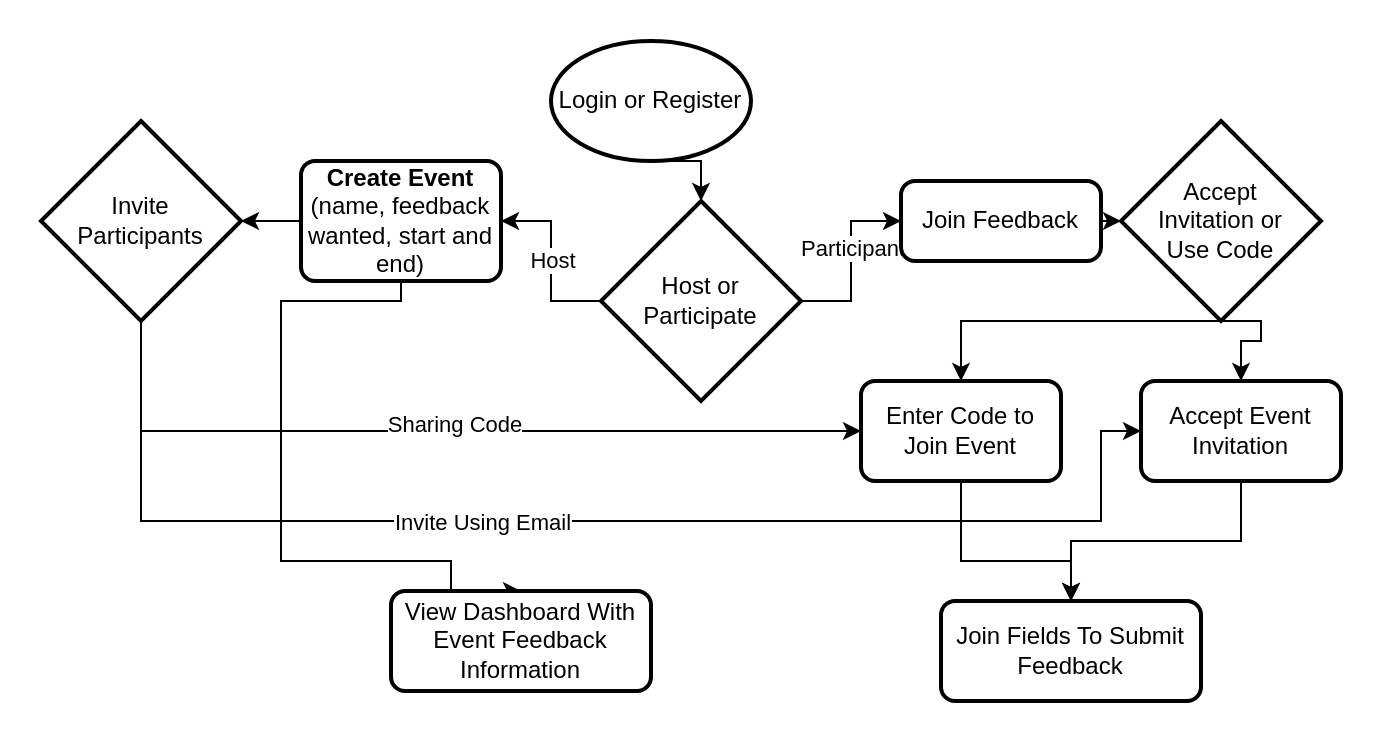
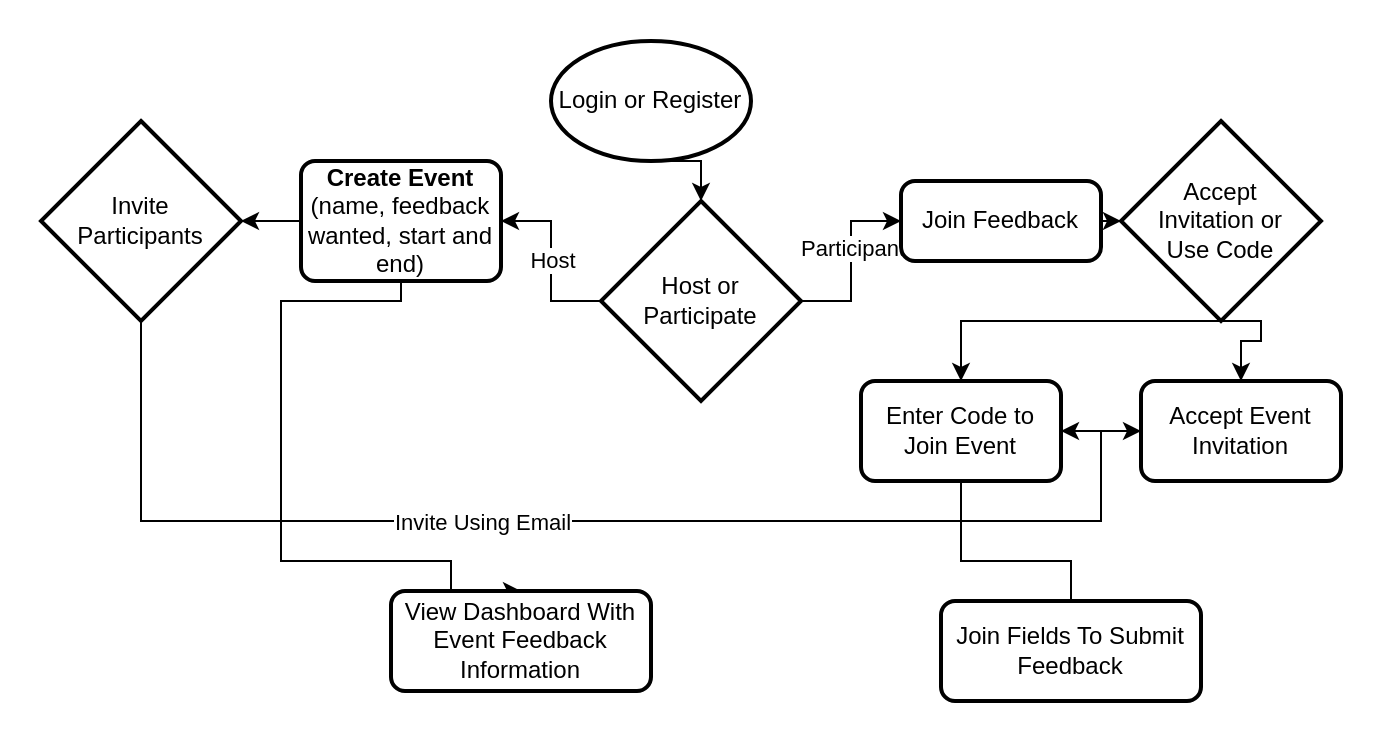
- <mxCell id="17" style="edgeStyle=orthogonalEdgeStyle;rounded=0;orthogonalLoop=1;jettySize=auto;html=1;entryX=0;entryY=0.5;entryDx=0;entryDy=0;exitX=0.5;exitY=1;exitDx=0;exitDy=0;exitPerimeter=0;" parent="1" source="21" target="23" edge="1"><mxGeometry relative="1" as="geometry" /></mxCell>
- <mxCell id="18" value="Sharing Code" style="edgeLabel;html=1;align=center;verticalAlign=middle;resizable=0;points=[];" parent="17" vertex="1" connectable="0"><mxGeometry x="0.033" y="3" relative="1" as="geometry"><mxPoint x="-3" y="-1" as="offset" /></mxGeometry></mxCell>
- <mxCell id="24" style="edgeStyle=orthogonalEdgeStyle;rounded=0;orthogonalLoop=1;jettySize=auto;html=1;entryX=0.5;entryY=0;entryDx=0;entryDy=0;" edge="1" parent="1" source="25" target="27"><mxGeometry relative="1" as="geometry" /></mxCell>
+ <mxCell id="24" style="edgeStyle=orthogonalEdgeStyle;rounded=0;orthogonalLoop=1;jettySize=auto;html=1;" edge="1" parent="1" source="25" target="23"><mxGeometry relative="1" as="geometry" /></mxCell>
- <mxCell id="22" style="edgeStyle=orthogonalEdgeStyle;rounded=0;orthogonalLoop=1;jettySize=auto;html=1;" parent="1" source="23" target="27" edge="1"><mxGeometry relative="1" as="geometry"><Array as="points"><mxPoint x="480" y="280" /><mxPoint x="535" y="280" /></Array></mxGeometry></mxCell>
+ <mxCell id="22" style="edgeStyle=orthogonalEdgeStyle;rounded=0;orthogonalLoop=1;jettySize=auto;html=1;endArrow=none;" parent="1" source="23" target="27" edge="1"><mxGeometry relative="1" as="geometry"><Array as="points"><mxPoint x="480" y="280" /><mxPoint x="535" y="280" /></Array></mxGeometry></mxCell>
